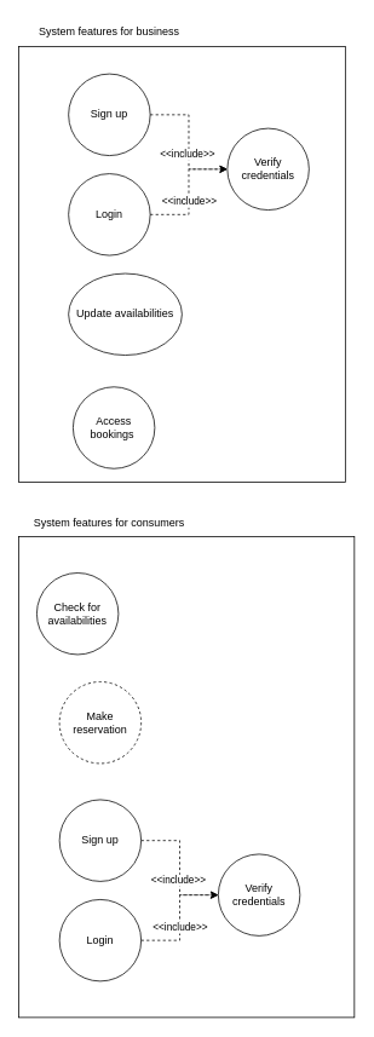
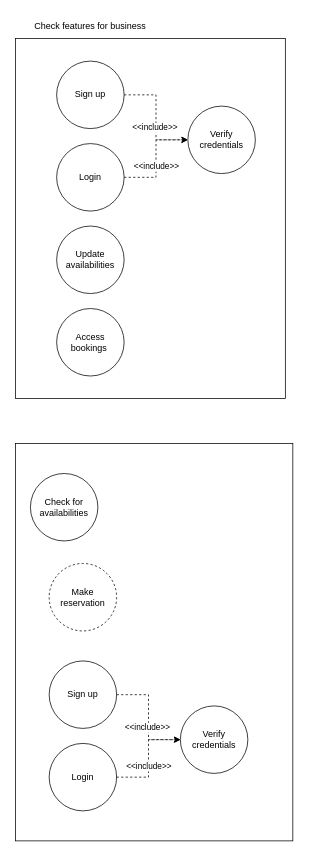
- <mxCell id="2" value="System features for business" style="text;html=1;strokeColor=none;fillColor=none;align=center;verticalAlign=middle;whiteSpace=wrap;rounded=0;" vertex="1" parent="1"><mxGeometry x="20" y="20" width="200" height="30" as="geometry" /></mxCell>
+ <mxCell id="2" value="Check features for business" style="text;html=1;strokeColor=none;fillColor=none;align=center;verticalAlign=middle;whiteSpace=wrap;rounded=0;" vertex="1" parent="1"><mxGeometry x="20" y="20" width="200" height="30" as="geometry" /></mxCell>
- <mxCell id="8" value="Update availabilities" style="ellipse;whiteSpace=wrap;html=1;aspect=fixed;" vertex="1" parent="1"><mxGeometry x="75" y="301" width="125" height="90" as="geometry" /></mxCell>
+ <mxCell id="8" value="Update availabilities" style="ellipse;whiteSpace=wrap;html=1;aspect=fixed;" vertex="1" parent="1"><mxGeometry x="75" y="301" width="90" height="90" as="geometry" /></mxCell>
- <mxCell id="9" value="Access bookings&amp;nbsp;" style="ellipse;whiteSpace=wrap;html=1;aspect=fixed;" vertex="1" parent="1"><mxGeometry x="80" y="426" width="90" height="90" as="geometry" /></mxCell>
+ <mxCell id="9" value="Access bookings&amp;nbsp;" style="ellipse;whiteSpace=wrap;html=1;aspect=fixed;" vertex="1" parent="1"><mxGeometry x="75" y="411" width="90" height="90" as="geometry" /></mxCell>
- <mxCell id="3" value="System features for consumers" style="text;html=1;strokeColor=none;fillColor=none;align=center;verticalAlign=middle;whiteSpace=wrap;rounded=0;" vertex="1" parent="1"><mxGeometry x="20" y="561" width="200" height="30" as="geometry" /></mxCell>
